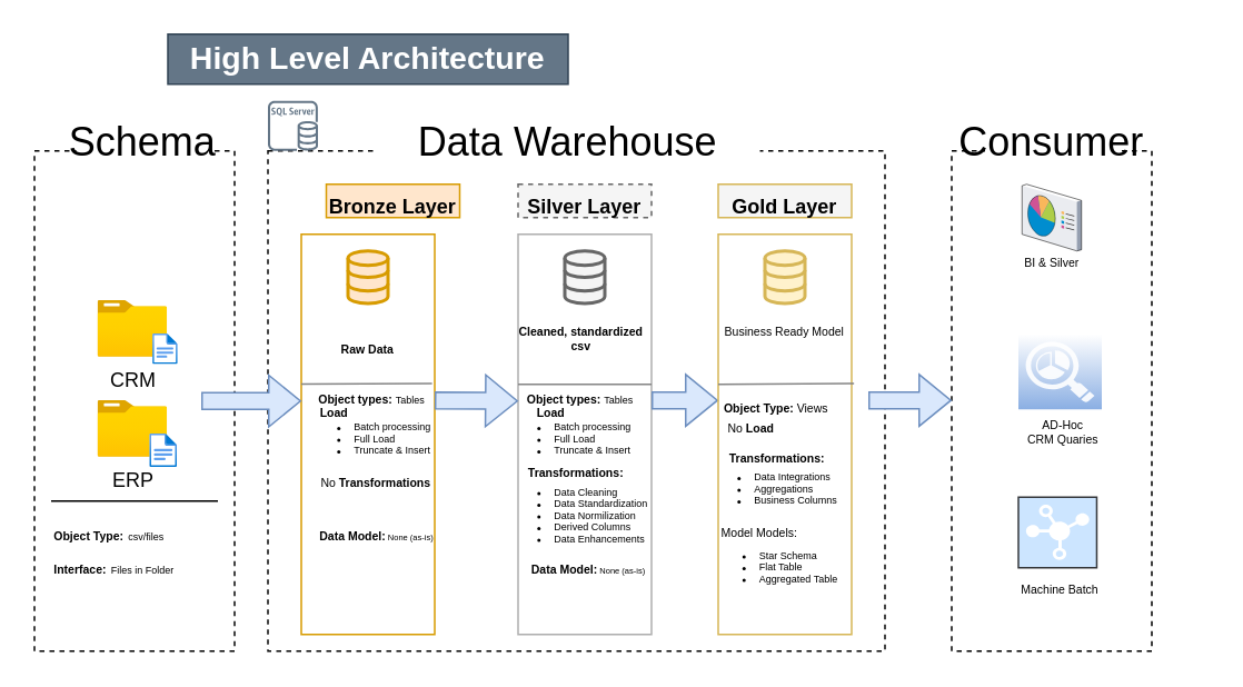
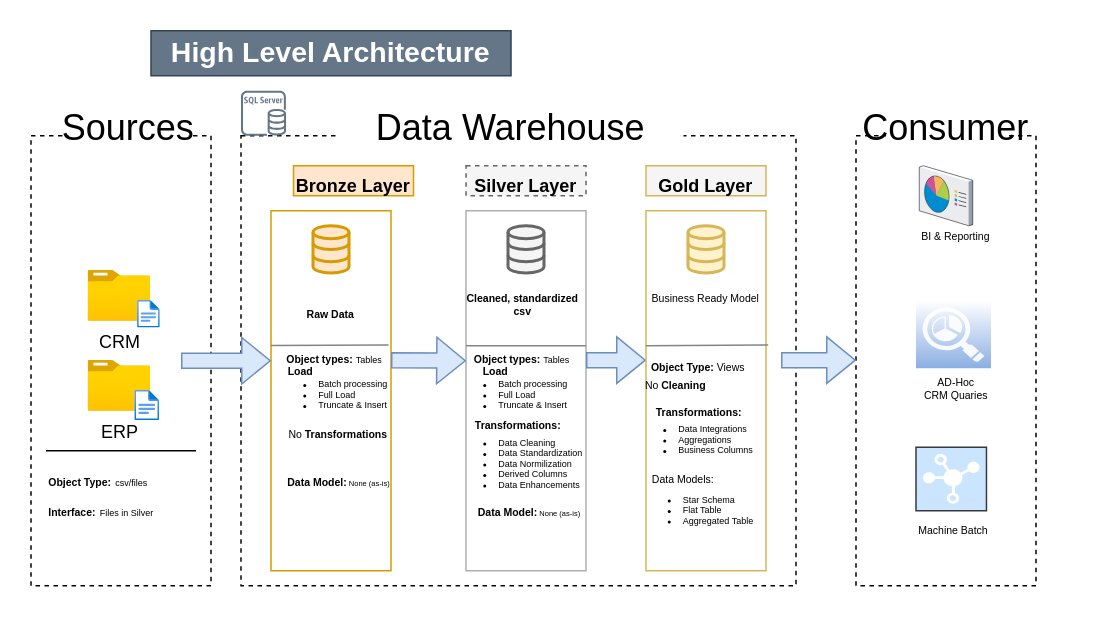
- <mxCell id="59" value="Schema" style="rounded=0;whiteSpace=wrap;html=1;fillColor=default;strokeColor=none;fontSize=24;" parent="1" vertex="1"><mxGeometry x="45" y="70" width="80" height="30" as="geometry" /></mxCell>
+ <mxCell id="59" value="Sources" style="rounded=0;whiteSpace=wrap;html=1;fillColor=default;strokeColor=none;fontSize=24;" parent="1" vertex="1"><mxGeometry x="45" y="70" width="80" height="30" as="geometry" /></mxCell>
- <mxCell id="29" value="BI &amp;amp; Silver" style="text;html=1;align=left;verticalAlign=middle;whiteSpace=wrap;rounded=0;fontSize=7;" parent="1" vertex="1"><mxGeometry x="612.18" y="150" width="110" height="16" as="geometry" /></mxCell>
+ <mxCell id="29" value="BI &amp;amp; Reporting" style="text;html=1;align=left;verticalAlign=middle;whiteSpace=wrap;rounded=0;fontSize=7;" parent="1" vertex="1"><mxGeometry x="612.18" y="150" width="110" height="16" as="geometry" /></mxCell>
- <mxCell id="53" value="&lt;font&gt;&lt;span style=&quot;font-weight: normal;&quot;&gt;No &lt;/span&gt;Load&lt;/font&gt;" style="text;html=1;align=center;verticalAlign=middle;whiteSpace=wrap;rounded=0;fontStyle=1;fontSize=7;" parent="47" vertex="1"><mxGeometry x="10" y="144.46" width="60" height="5.54" as="geometry" /></mxCell>
+ <mxCell id="53" value="&lt;font&gt;&lt;span style=&quot;font-weight: normal;&quot;&gt;No &lt;/span&gt;Cleaning&lt;/font&gt;" style="text;html=1;align=center;verticalAlign=middle;whiteSpace=wrap;rounded=0;fontStyle=1;fontSize=7;" parent="47" vertex="1"><mxGeometry x="10" y="144.46" width="60" height="5.54" as="geometry" /></mxCell>
- <mxCell id="56" value="Model Models:" style="text;html=1;align=center;verticalAlign=middle;whiteSpace=wrap;rounded=0;fontSize=7;" parent="47" vertex="1"><mxGeometry x="10" y="200" width="70" height="20" as="geometry" /></mxCell>
+ <mxCell id="56" value="Data Models:" style="text;html=1;align=center;verticalAlign=middle;whiteSpace=wrap;rounded=0;fontSize=7;" parent="47" vertex="1"><mxGeometry x="10" y="200" width="70" height="20" as="geometry" /></mxCell>
- <mxCell id="41" value="&lt;font style=&quot;font-size: 7px;&quot;&gt;Interface:&lt;/font&gt;&lt;span style=&quot;font-weight: normal;&quot;&gt; &lt;font style=&quot;font-size: 6px;&quot;&gt;Files in Folder&lt;/font&gt;&lt;/span&gt;" style="text;html=1;align=left;verticalAlign=middle;whiteSpace=wrap;rounded=0;fontStyle=1;fontSize=10;" parent="33" vertex="1"><mxGeometry x="10" y="240" width="120" height="20" as="geometry" /></mxCell>
+ <mxCell id="41" value="&lt;font style=&quot;font-size: 7px;&quot;&gt;Interface:&lt;/font&gt;&lt;span style=&quot;font-weight: normal;&quot;&gt; &lt;font style=&quot;font-size: 6px;&quot;&gt;Files in Silver&lt;/font&gt;&lt;/span&gt;" style="text;html=1;align=left;verticalAlign=middle;whiteSpace=wrap;rounded=0;fontStyle=1;fontSize=10;" parent="33" vertex="1"><mxGeometry x="10" y="240" width="120" height="20" as="geometry" /></mxCell>
